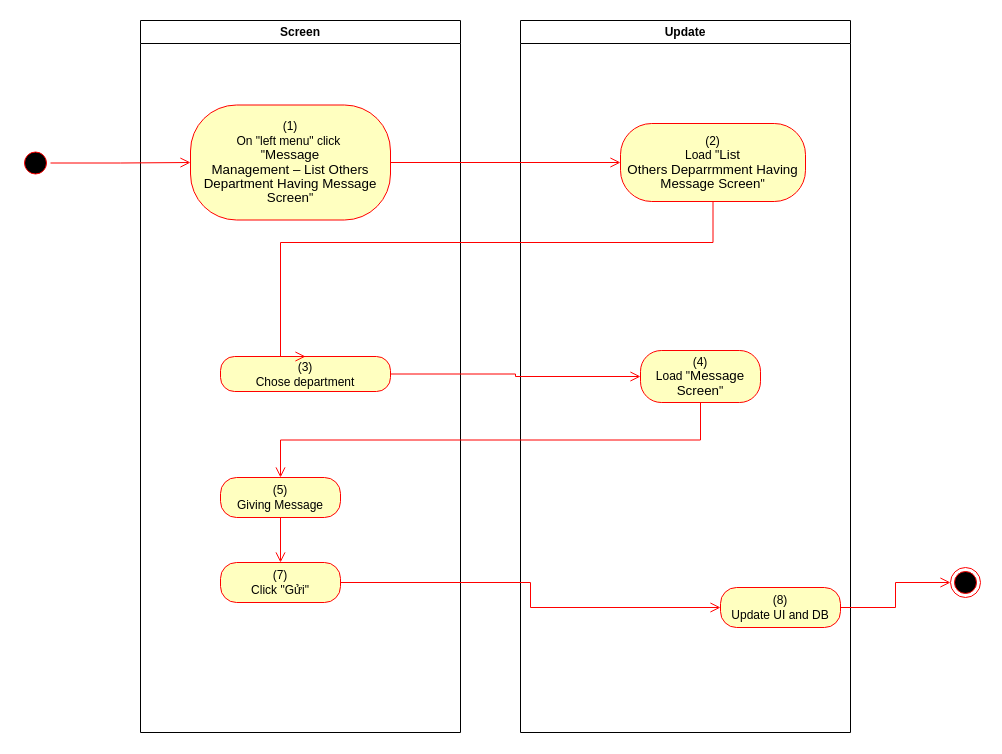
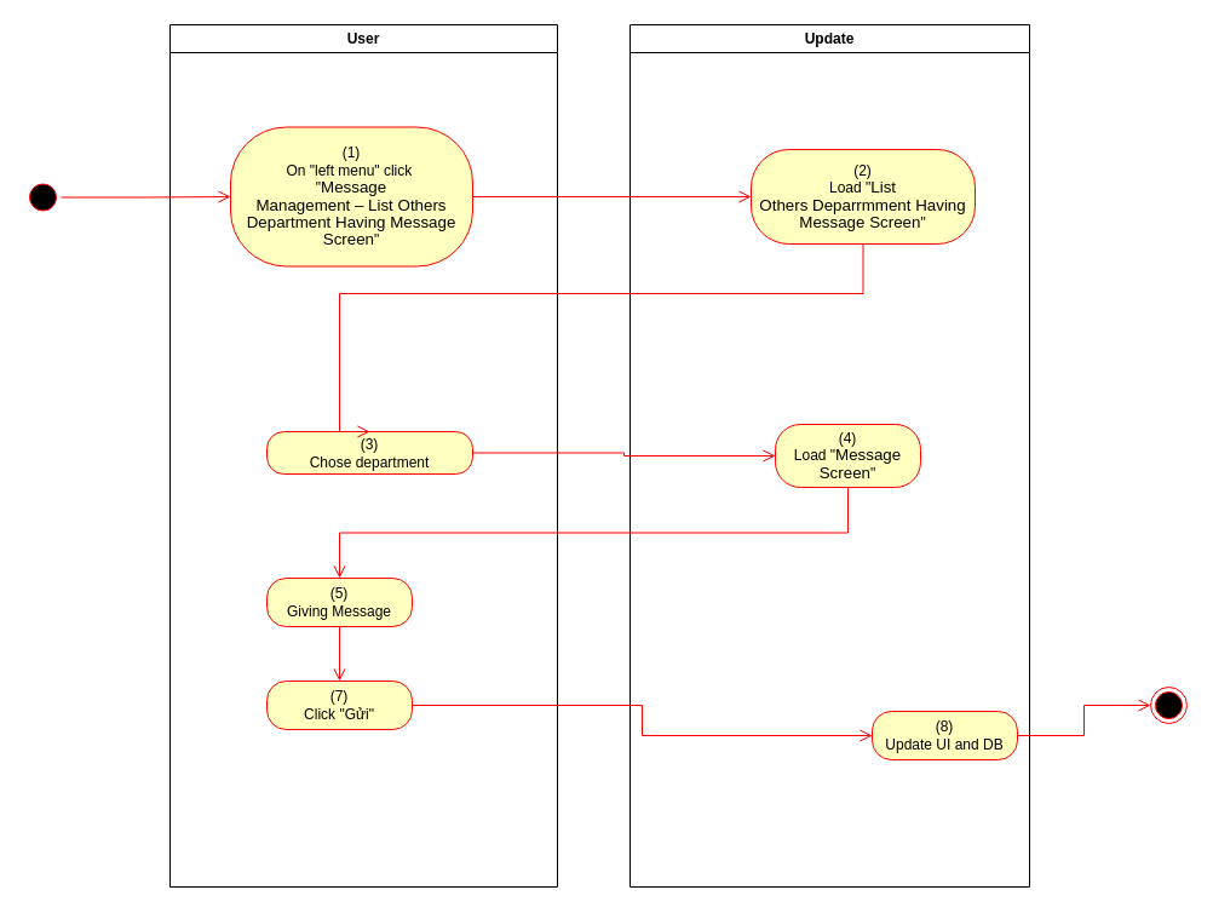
- <mxCell id="2" value="Screen" style="swimlane;whiteSpace=wrap" vertex="1" parent="1"><mxGeometry x="140" y="20" width="320" height="712" as="geometry"><mxRectangle x="120" y="128" width="60" height="23" as="alternateBounds" /></mxGeometry></mxCell>
+ <mxCell id="2" value="User" style="swimlane;whiteSpace=wrap" vertex="1" parent="1"><mxGeometry x="140" y="20" width="320" height="712" as="geometry"><mxRectangle x="120" y="128" width="60" height="23" as="alternateBounds" /></mxGeometry></mxCell>
